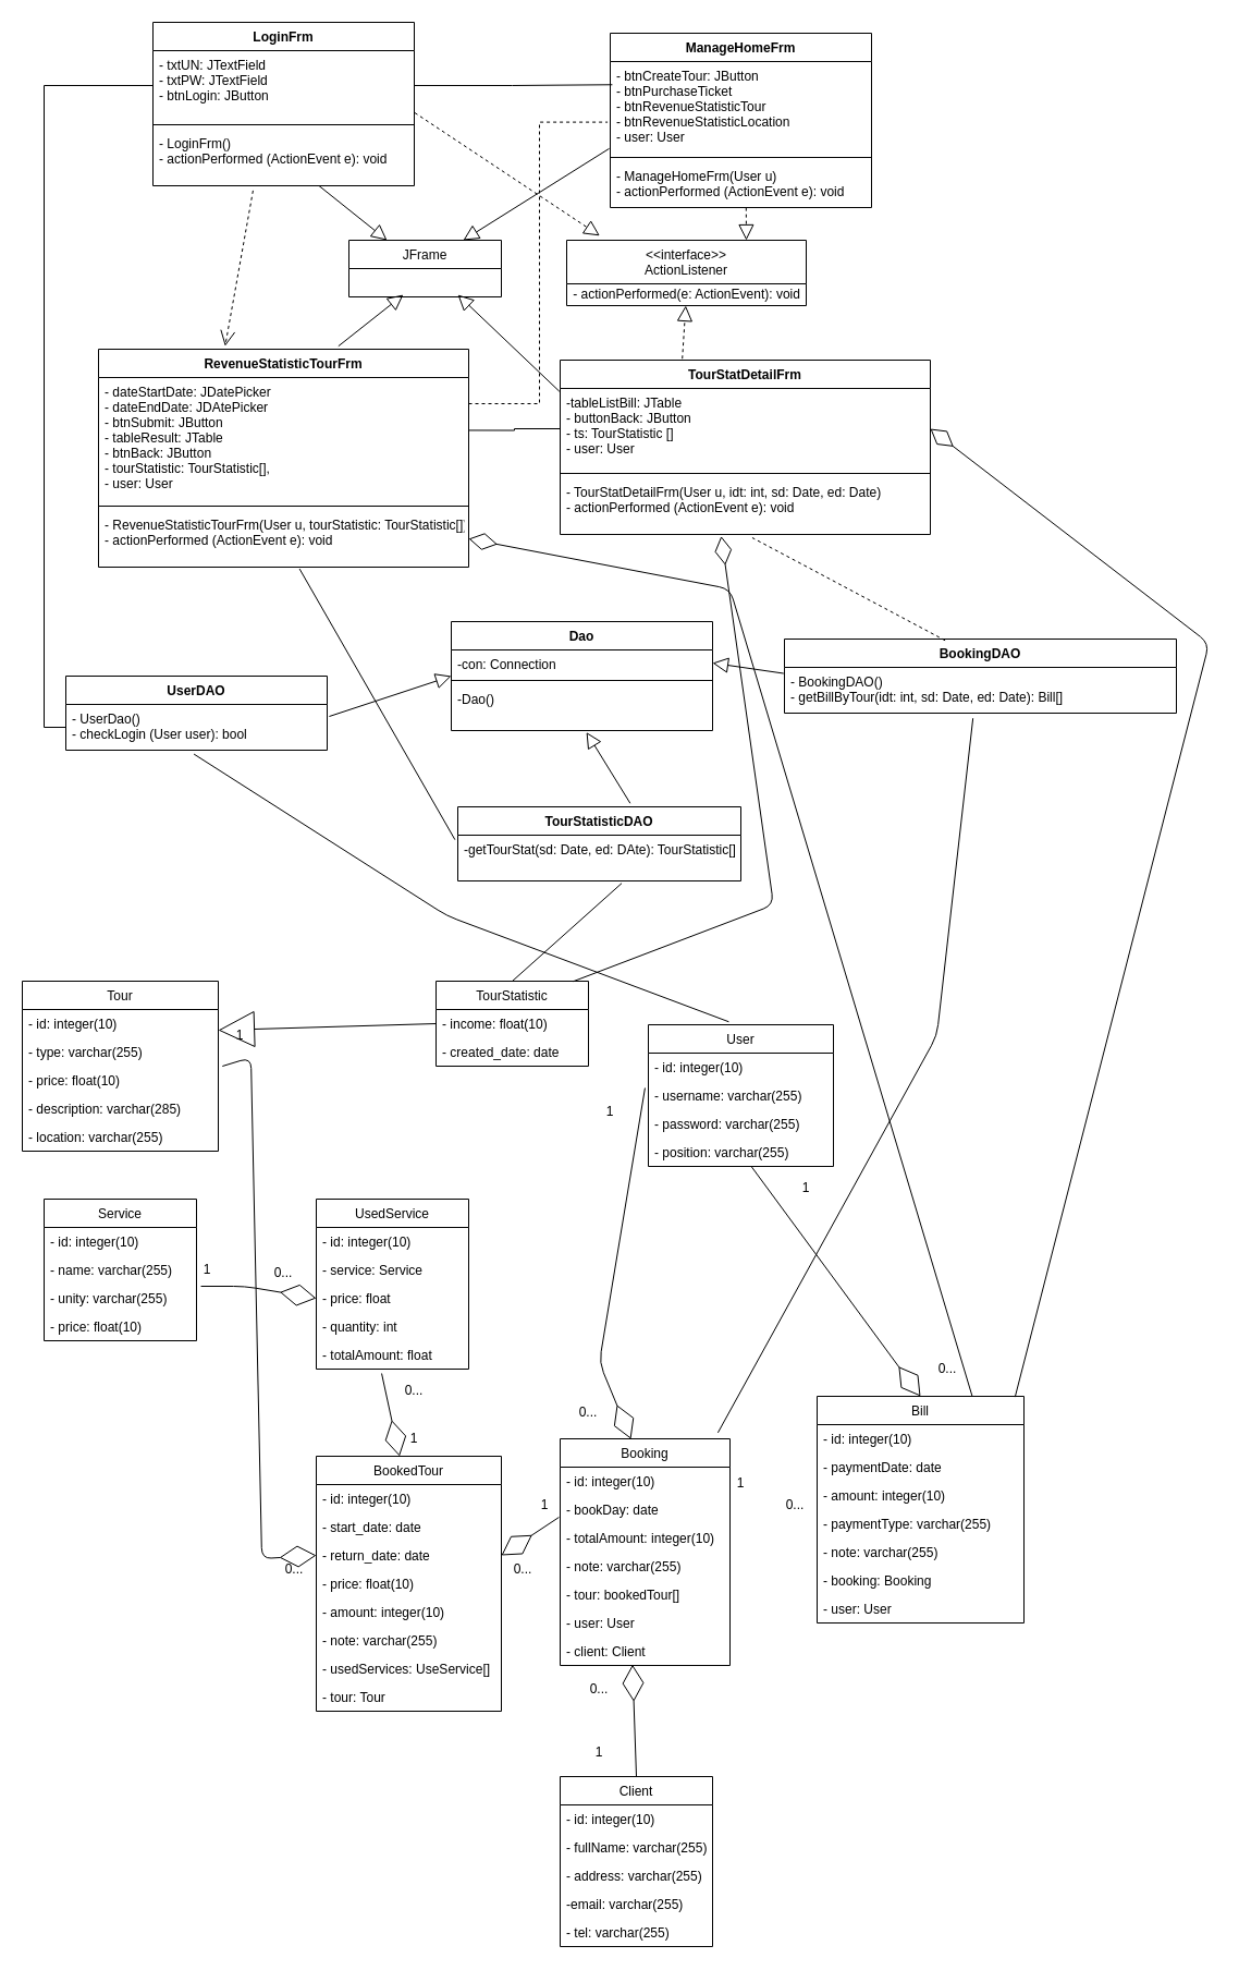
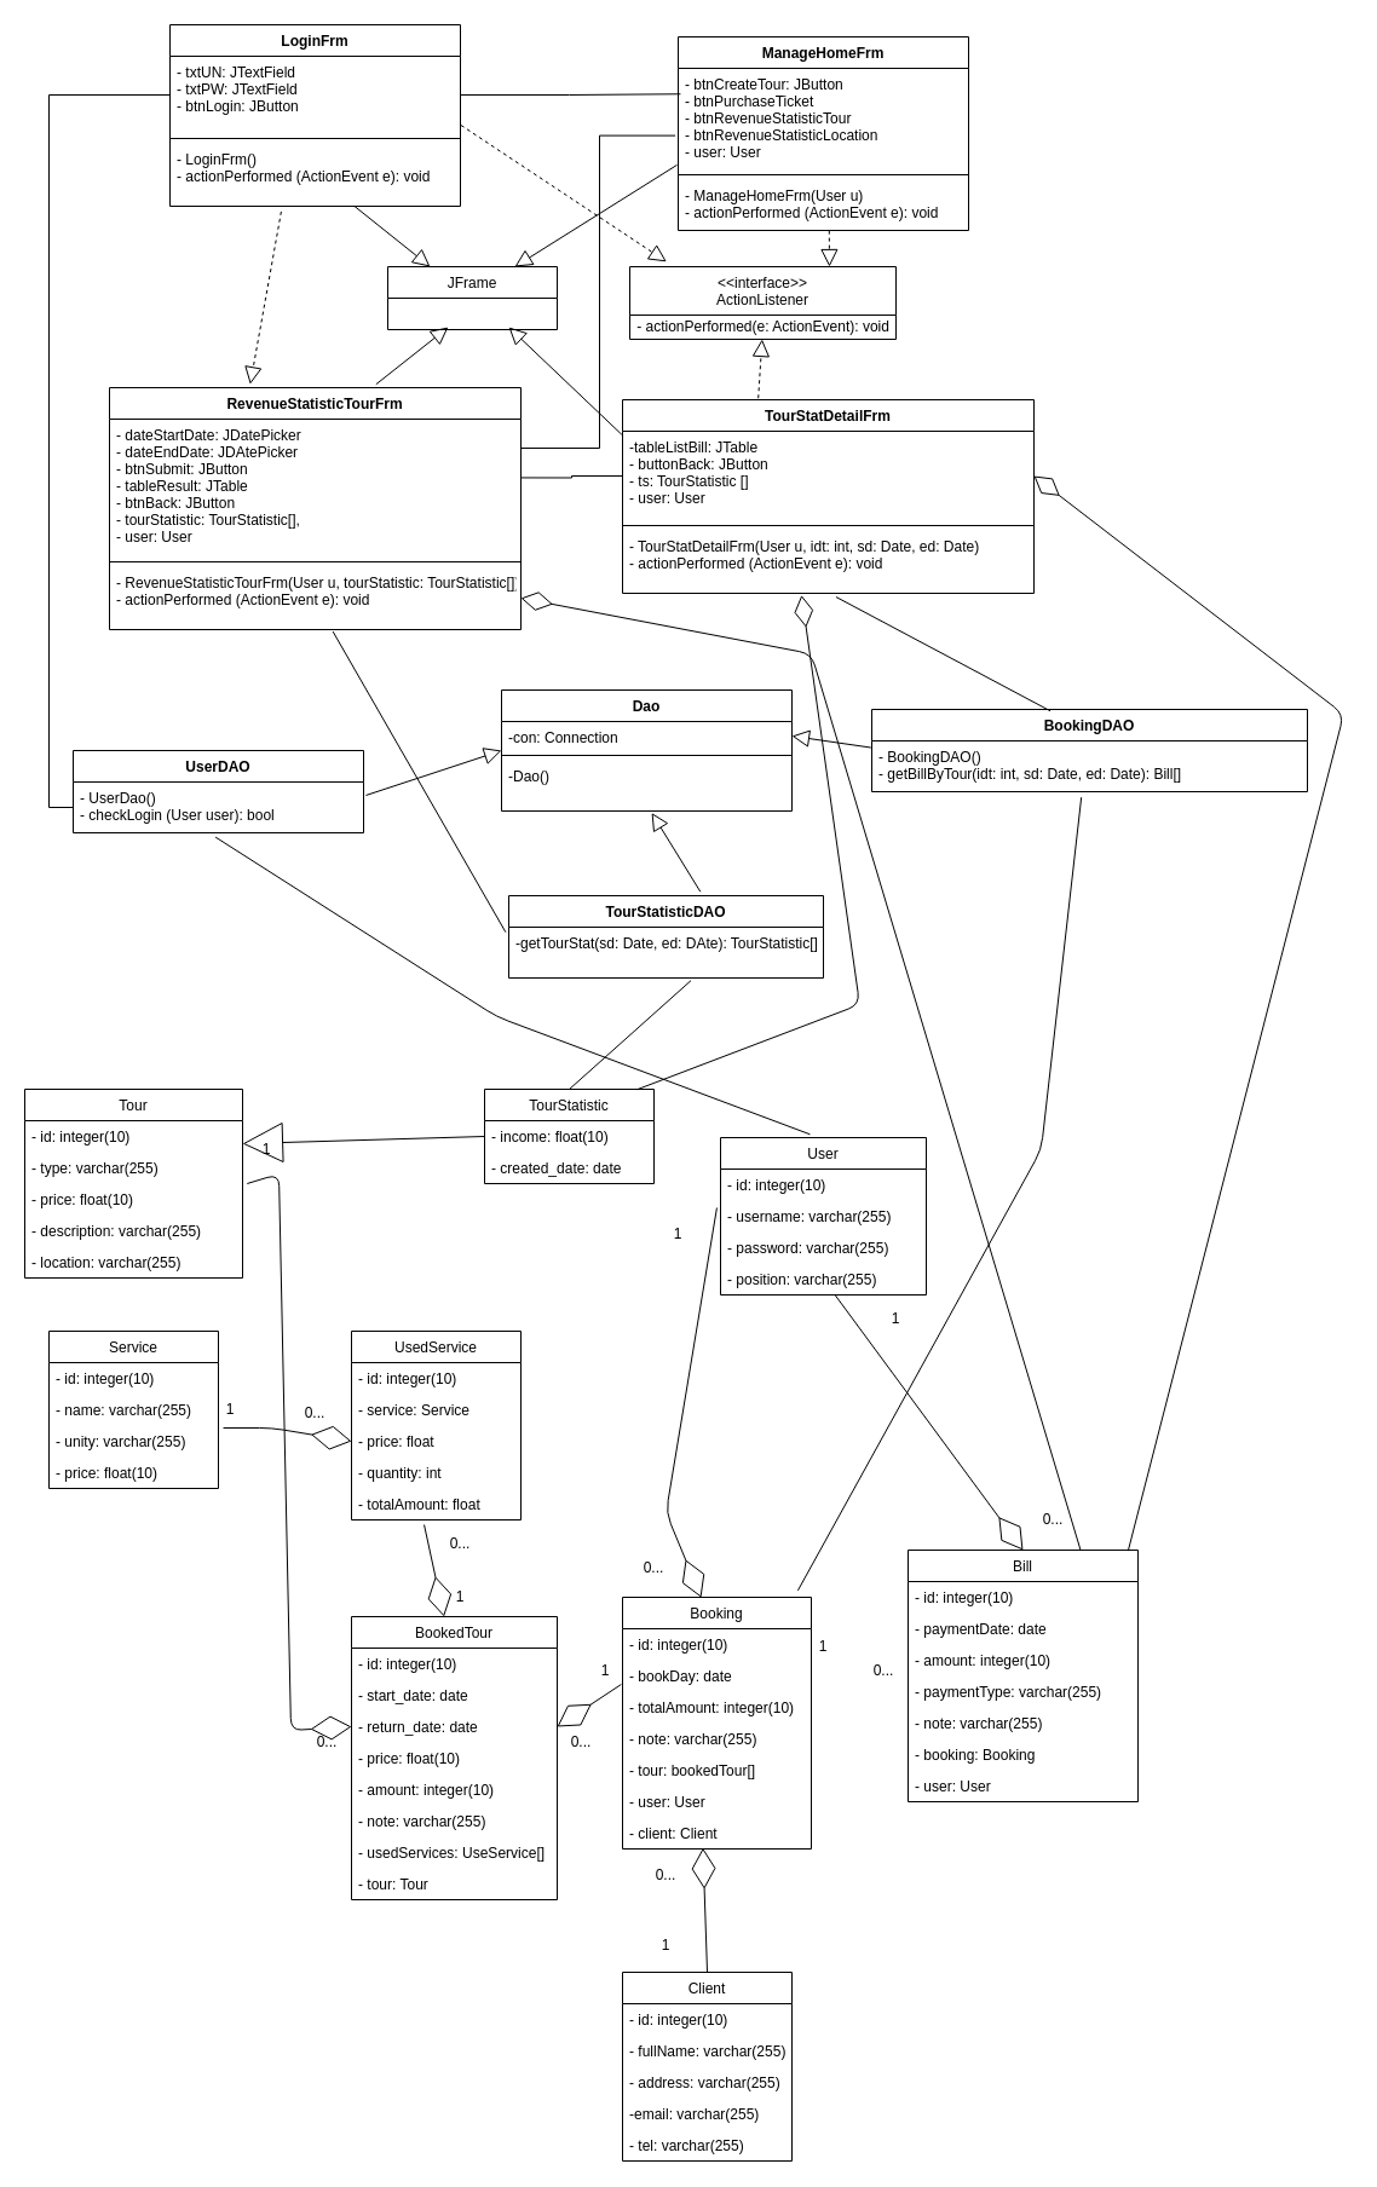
- <mxCell id="121" value="" style="endArrow=open;endFill=0;endSize=12;html=1;exitX=0.383;exitY=1.085;exitDx=0;exitDy=0;exitPerimeter=0;dashed=1;entryX=0.342;entryY=-0.014;entryDx=0;entryDy=0;entryPerimeter=0;" parent="1" source="5" target="13" edge="1"><mxGeometry width="160" relative="1" as="geometry"><mxPoint x="390.48" y="113.024" as="sourcePoint" /><mxPoint x="560.36" y="225.86" as="targetPoint" /></mxGeometry></mxCell>
+ <mxCell id="121" value="" style="endArrow=block;endFill=0;endSize=12;html=1;exitX=0.383;exitY=1.085;exitDx=0;exitDy=0;exitPerimeter=0;dashed=1;entryX=0.342;entryY=-0.014;entryDx=0;entryDy=0;entryPerimeter=0;" parent="1" source="5" target="13" edge="1"><mxGeometry width="160" relative="1" as="geometry"><mxPoint x="390.48" y="113.024" as="sourcePoint" /><mxPoint x="560.36" y="225.86" as="targetPoint" /></mxGeometry></mxCell>
- <mxCell id="124" style="edgeStyle=orthogonalEdgeStyle;rounded=0;orthogonalLoop=1;jettySize=auto;html=1;entryX=-0.01;entryY=0.662;entryDx=0;entryDy=0;entryPerimeter=0;endArrow=none;endFill=0;dashed=1;" parent="1" source="14" target="10" edge="1"><mxGeometry relative="1" as="geometry"><Array as="points"><mxPoint x="495" y="370" /><mxPoint x="495" y="112" /></Array></mxGeometry></mxCell>
+ <mxCell id="124" style="edgeStyle=orthogonalEdgeStyle;rounded=0;orthogonalLoop=1;jettySize=auto;html=1;entryX=-0.01;entryY=0.662;entryDx=0;entryDy=0;entryPerimeter=0;endArrow=none;endFill=0;" parent="1" source="14" target="10" edge="1"><mxGeometry relative="1" as="geometry"><Array as="points"><mxPoint x="495" y="370" /><mxPoint x="495" y="112" /></Array></mxGeometry></mxCell>
- <mxCell id="129" value="" style="endArrow=none;html=1;entryX=0.519;entryY=1.058;entryDx=0;entryDy=0;entryPerimeter=0;exitX=0.41;exitY=0.019;exitDx=0;exitDy=0;exitPerimeter=0;dashed=1;" parent="1" source="111" target="20" edge="1"><mxGeometry width="50" height="50" relative="1" as="geometry"><mxPoint x="660" y="580" as="sourcePoint" /><mxPoint x="710" y="530" as="targetPoint" /></mxGeometry></mxCell>
+ <mxCell id="129" value="" style="endArrow=none;html=1;entryX=0.519;entryY=1.058;entryDx=0;entryDy=0;entryPerimeter=0;exitX=0.41;exitY=0.019;exitDx=0;exitDy=0;exitPerimeter=0;" parent="1" source="111" target="20" edge="1"><mxGeometry width="50" height="50" relative="1" as="geometry"><mxPoint x="660" y="580" as="sourcePoint" /><mxPoint x="710" y="530" as="targetPoint" /></mxGeometry></mxCell>
- <mxCell id="49" value="- description: varchar(285)" style="text;strokeColor=none;fillColor=none;align=left;verticalAlign=top;spacingLeft=4;spacingRight=4;overflow=hidden;rotatable=0;points=[[0,0.5],[1,0.5]];portConstraint=eastwest;" parent="45" vertex="1"><mxGeometry y="104" width="180" height="26" as="geometry" /></mxCell>
+ <mxCell id="49" value="- description: varchar(255)" style="text;strokeColor=none;fillColor=none;align=left;verticalAlign=top;spacingLeft=4;spacingRight=4;overflow=hidden;rotatable=0;points=[[0,0.5],[1,0.5]];portConstraint=eastwest;" parent="45" vertex="1"><mxGeometry y="104" width="180" height="26" as="geometry" /></mxCell>
